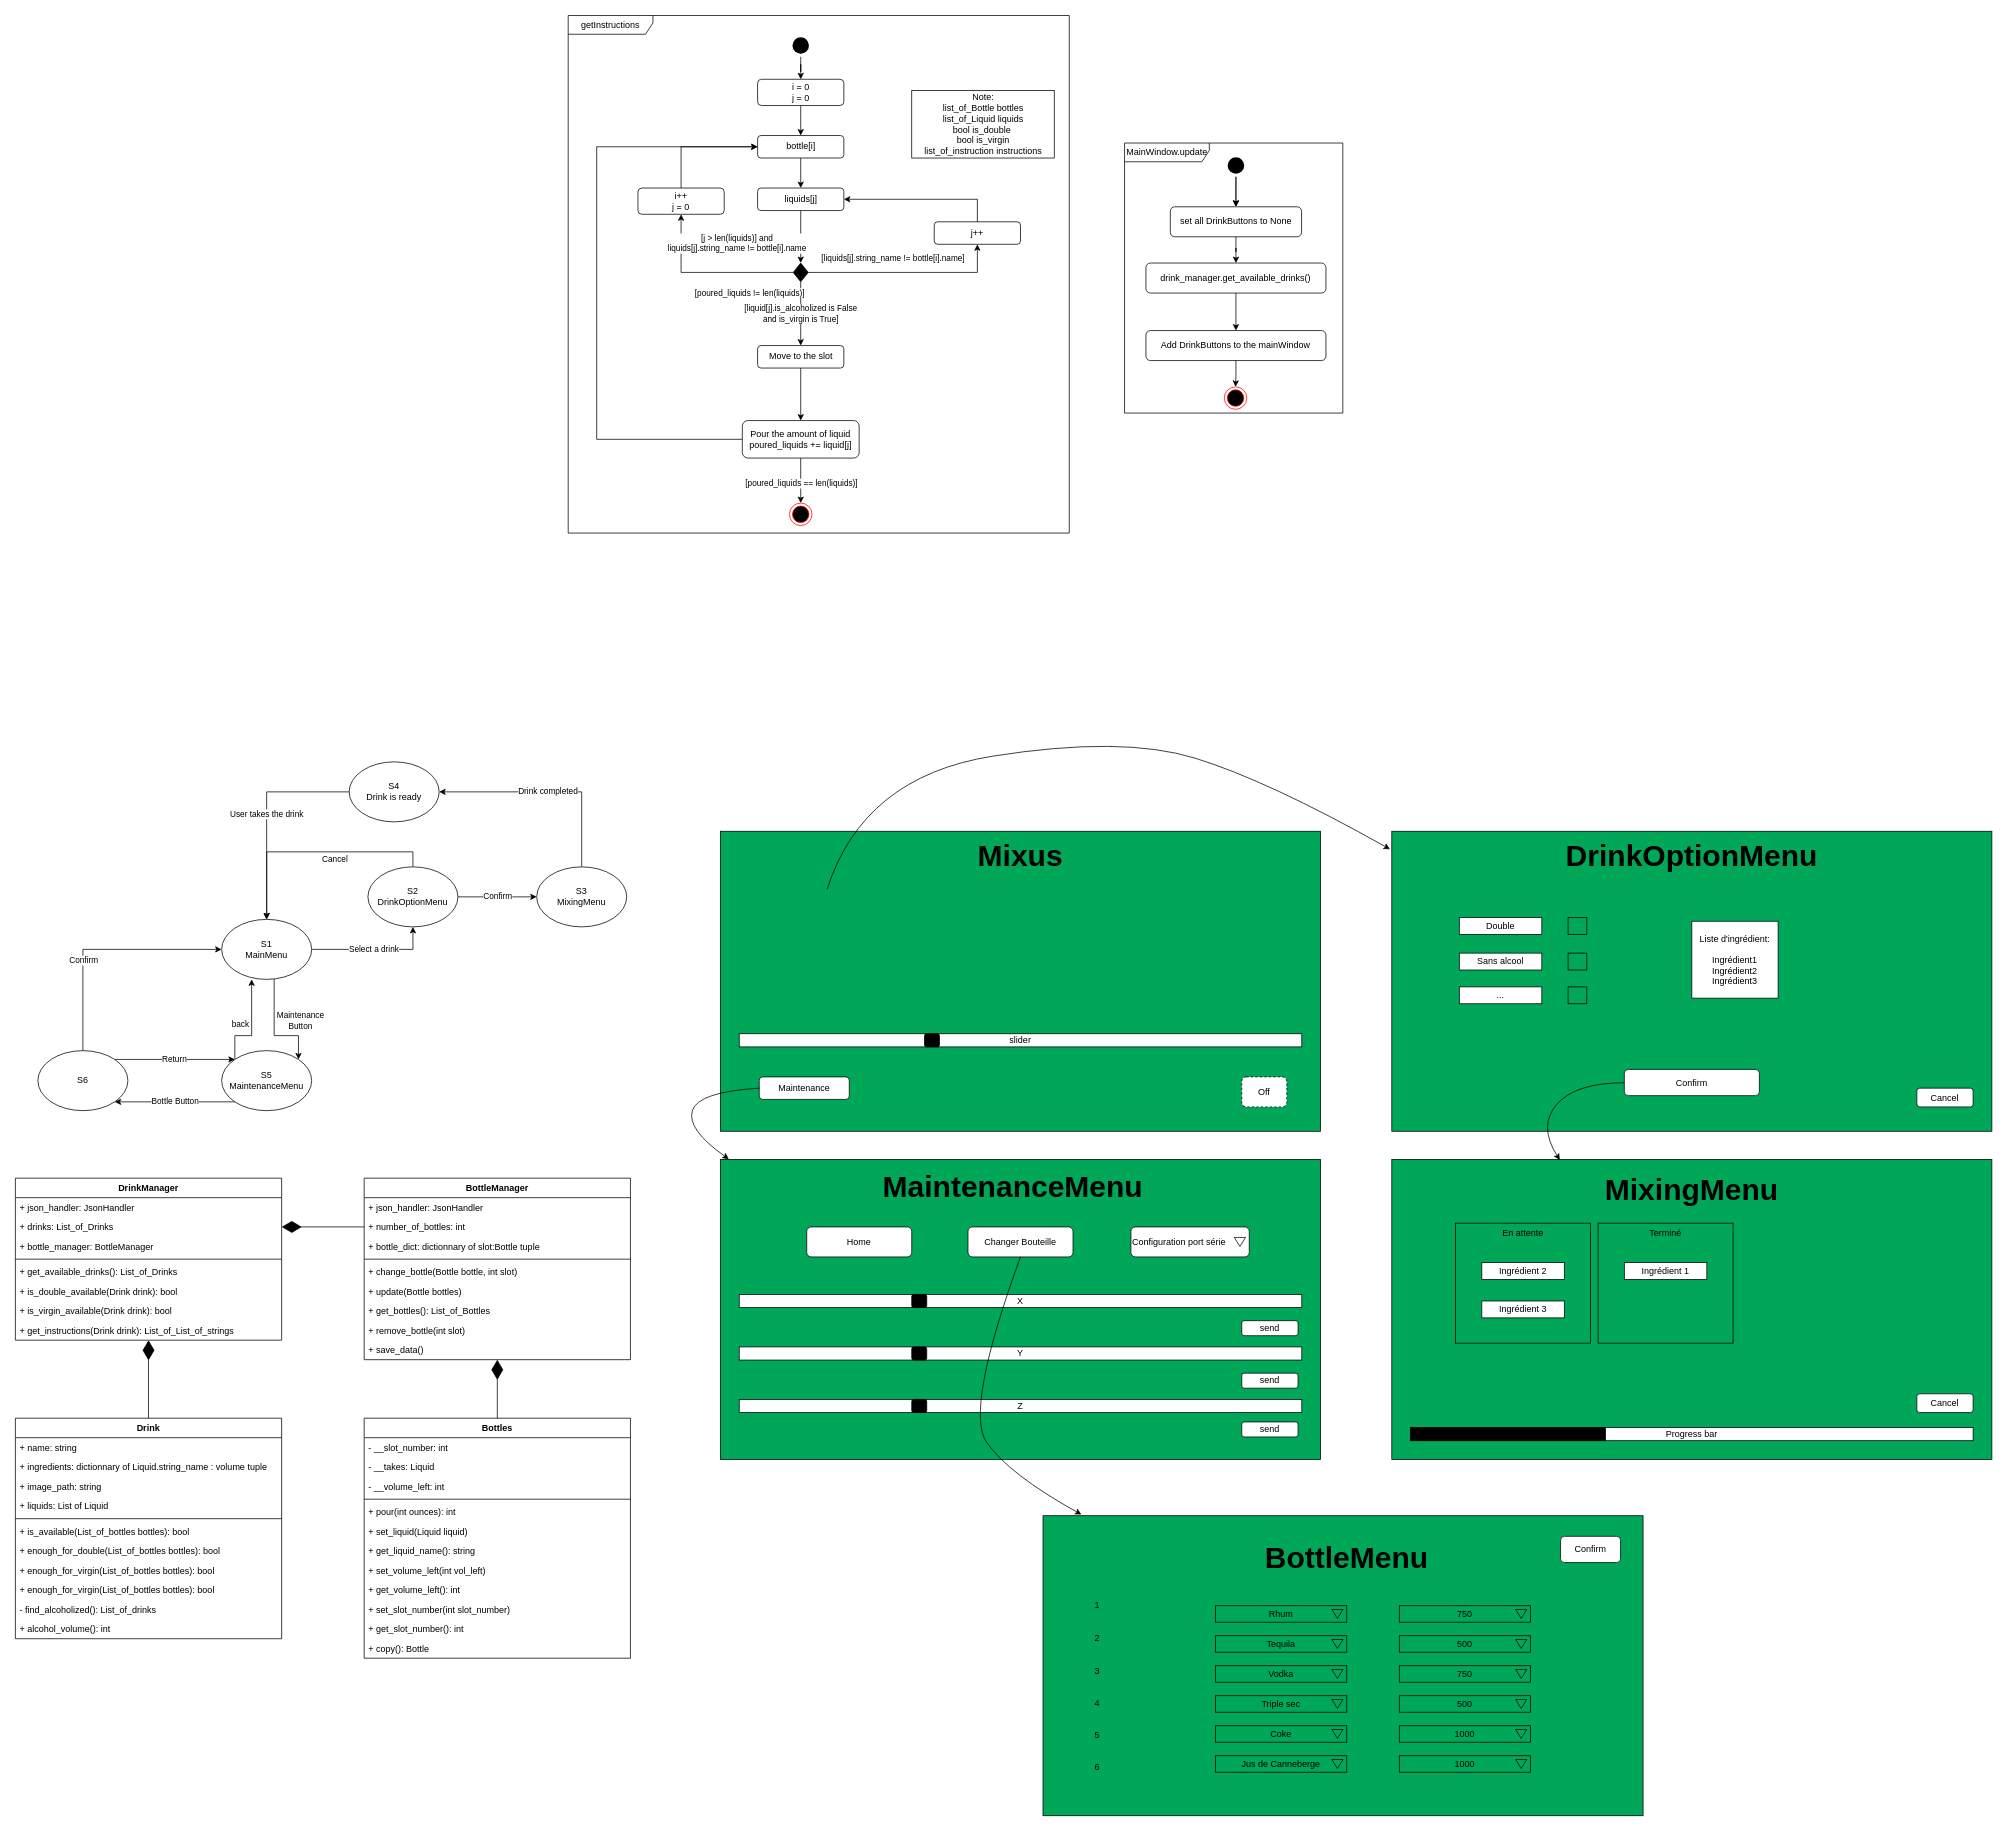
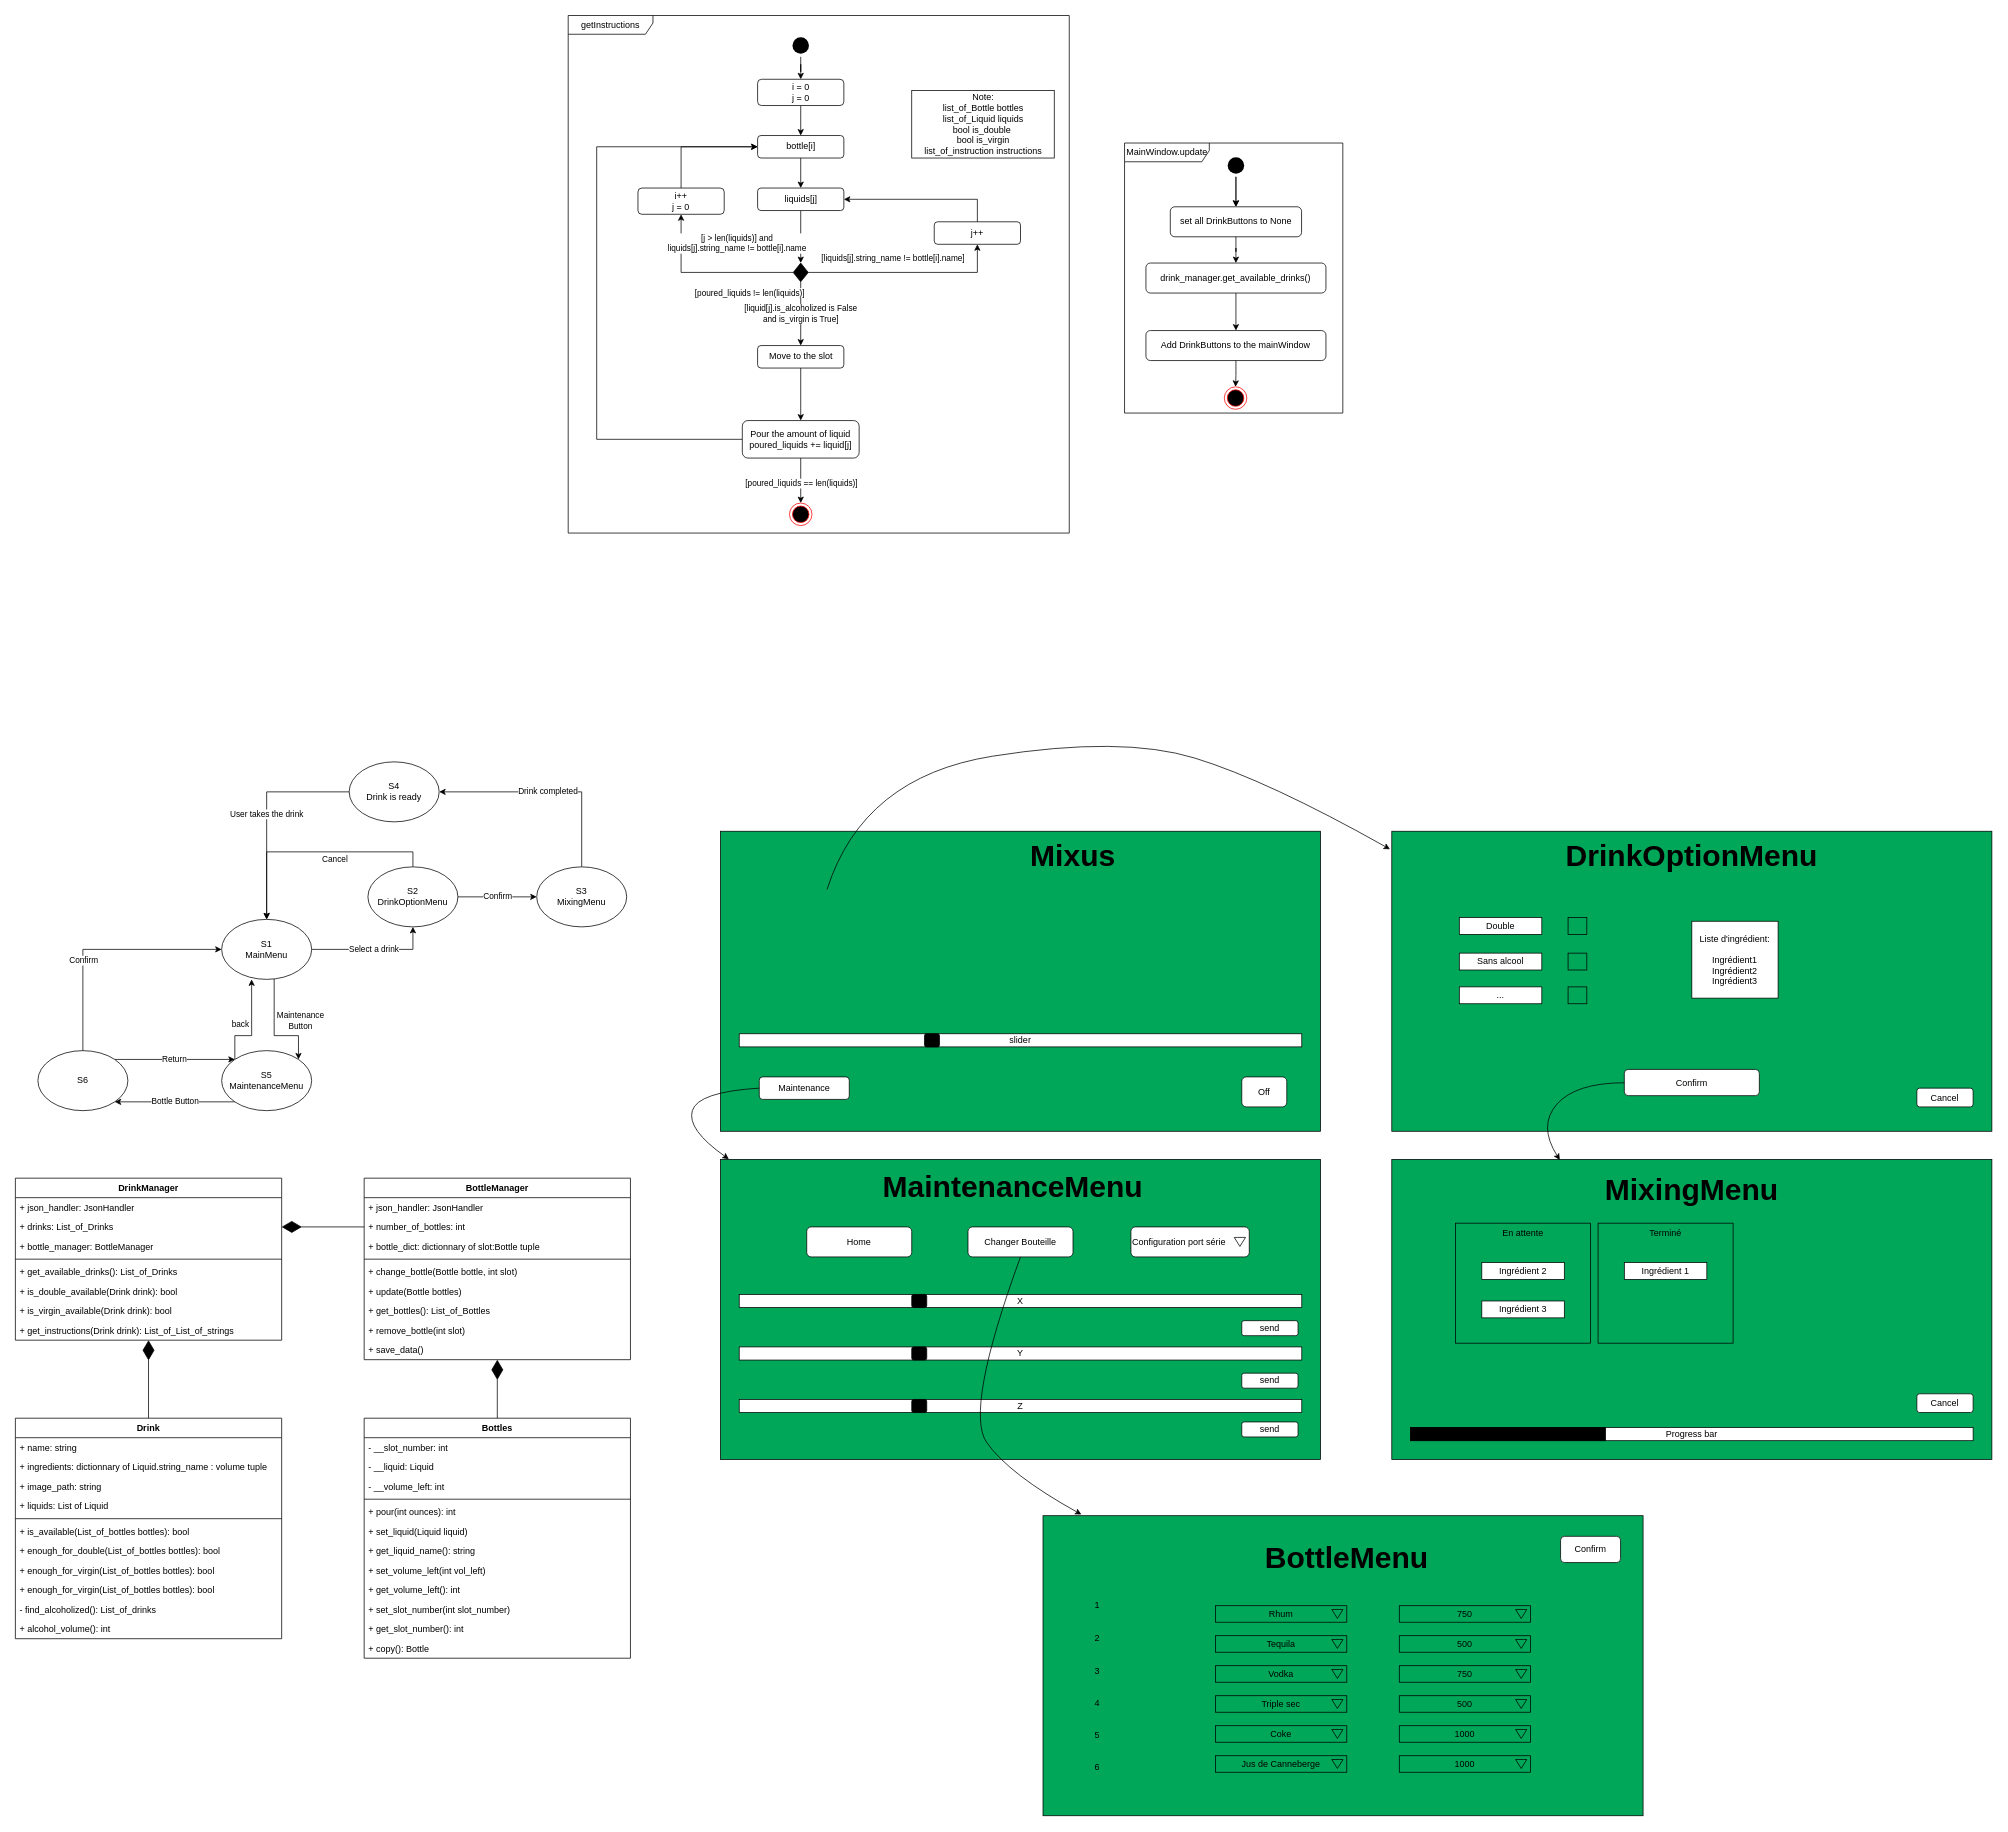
- <mxCell id="20" value="Mixus" style="text;html=1;strokeColor=none;fillColor=none;align=center;verticalAlign=middle;whiteSpace=wrap;rounded=0;strokeWidth=1;fontSize=40;fontStyle=1" parent="1" vertex="1"><mxGeometry x="1095" y="1115" width="530" height="50" as="geometry" /></mxCell>
+ <mxCell id="20" value="Mixus" style="text;html=1;strokeColor=none;fillColor=none;align=center;verticalAlign=middle;whiteSpace=wrap;rounded=0;strokeWidth=1;fontSize=40;fontStyle=1" parent="1" vertex="1"><mxGeometry x="1165" y="1115" width="530" height="50" as="geometry" /></mxCell>
- <mxCell id="19" value="Off" style="rounded=1;whiteSpace=wrap;html=1;dashed=1;" parent="1" vertex="1"><mxGeometry x="1655" y="1435" width="60" height="40" as="geometry" /></mxCell>
+ <mxCell id="19" value="Off" style="rounded=1;whiteSpace=wrap;html=1;" parent="1" vertex="1"><mxGeometry x="1655" y="1435" width="60" height="40" as="geometry" /></mxCell>
- <mxCell id="87" value="- __takes: Liquid" style="text;strokeColor=none;fillColor=none;align=left;verticalAlign=top;spacingLeft=4;spacingRight=4;overflow=hidden;rotatable=0;points=[[0,0.5],[1,0.5]];portConstraint=eastwest;" parent="85" vertex="1"><mxGeometry y="52" width="355" height="26" as="geometry" /></mxCell>
+ <mxCell id="87" value="- __liquid: Liquid" style="text;strokeColor=none;fillColor=none;align=left;verticalAlign=top;spacingLeft=4;spacingRight=4;overflow=hidden;rotatable=0;points=[[0,0.5],[1,0.5]];portConstraint=eastwest;" parent="85" vertex="1"><mxGeometry y="52" width="355" height="26" as="geometry" /></mxCell>
